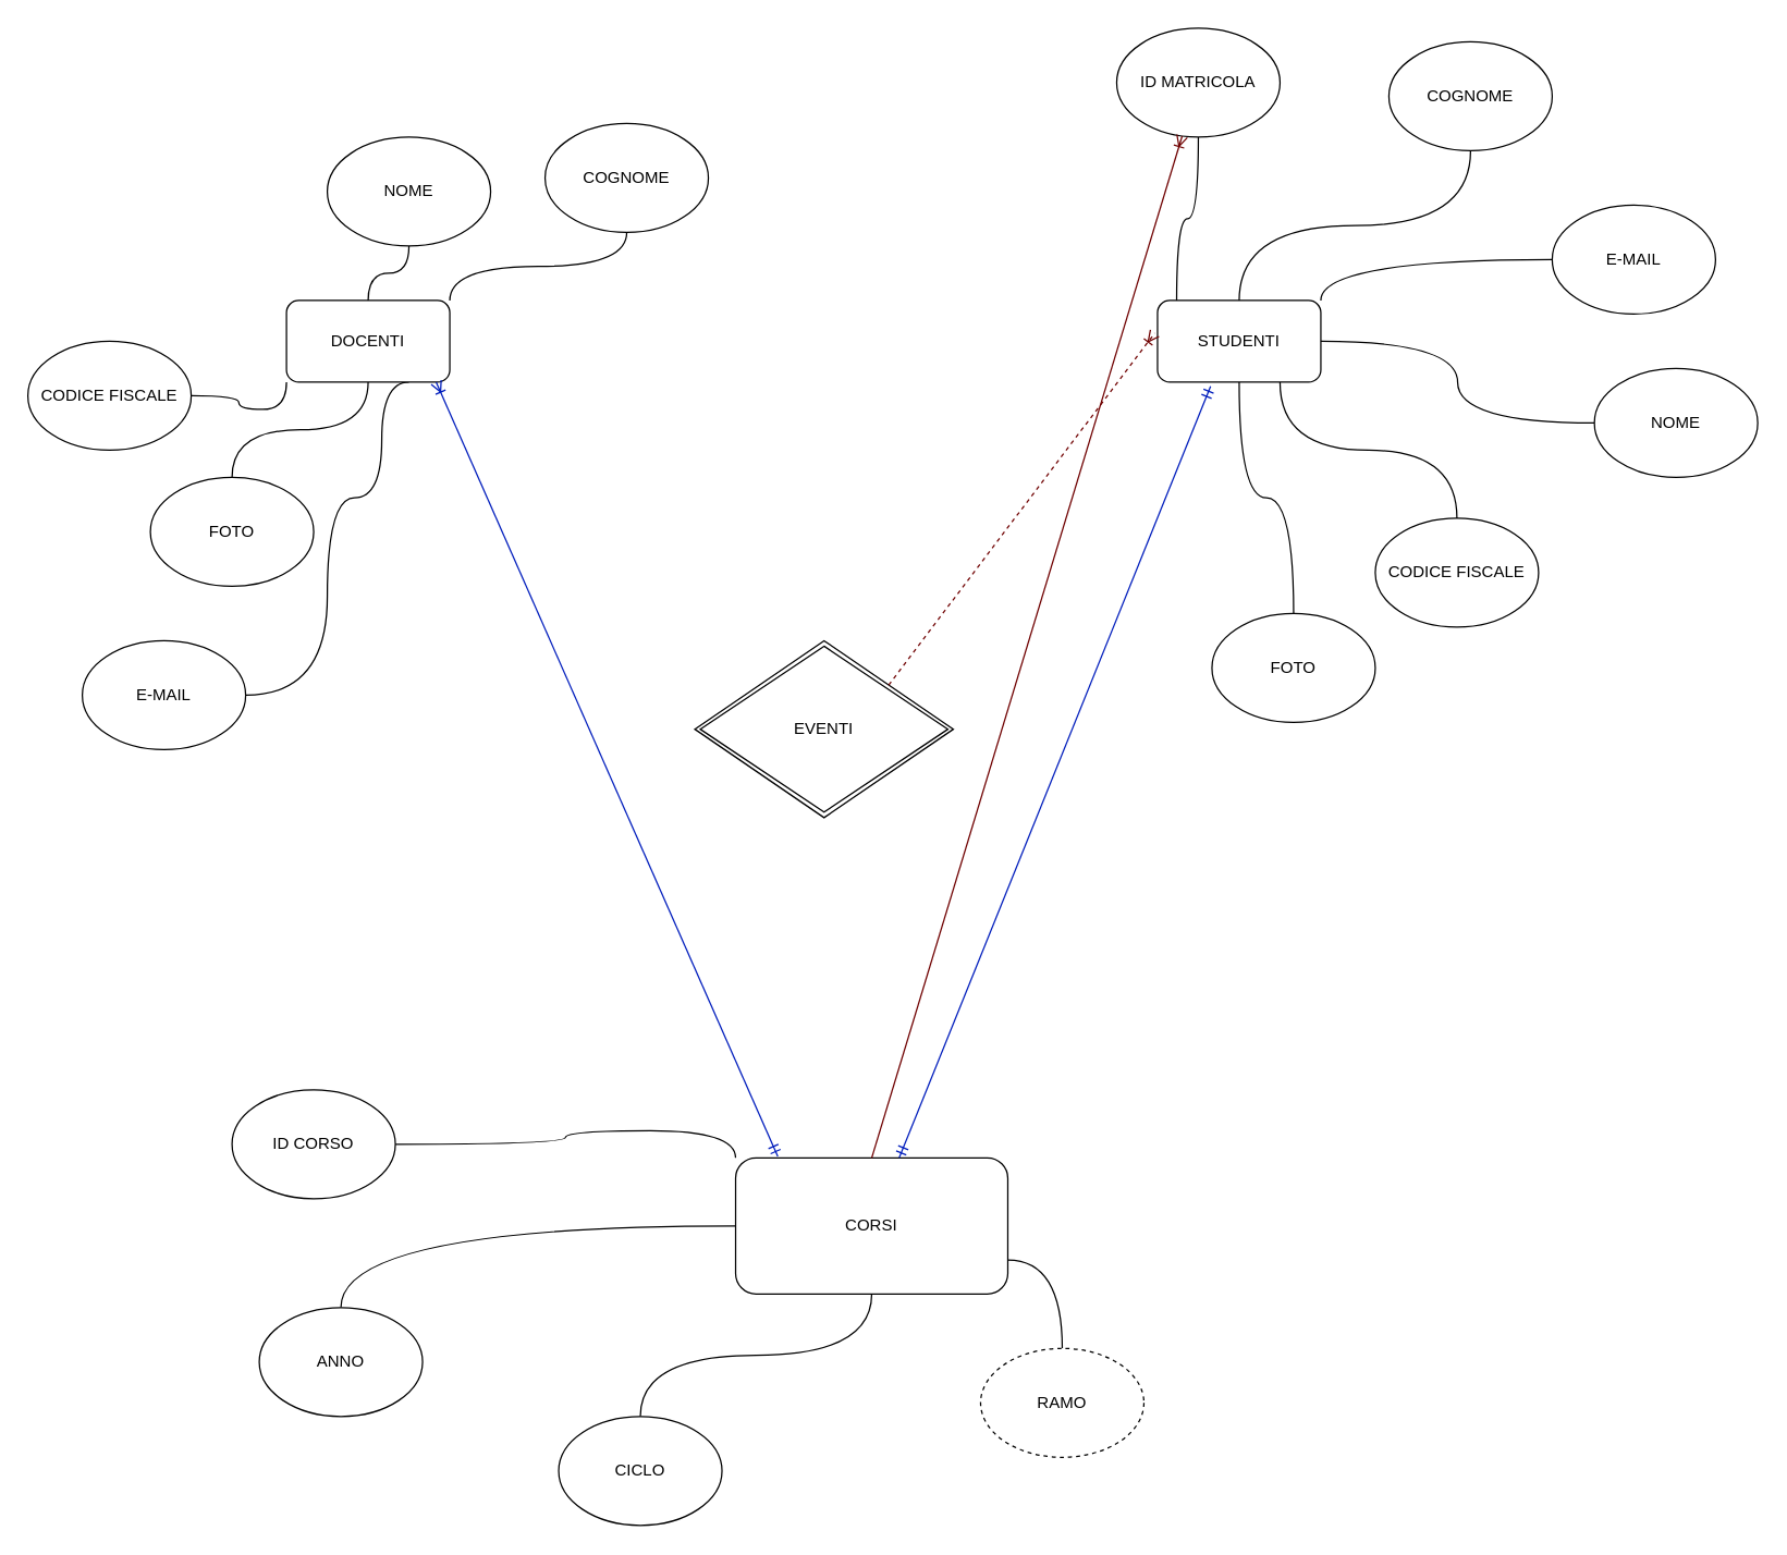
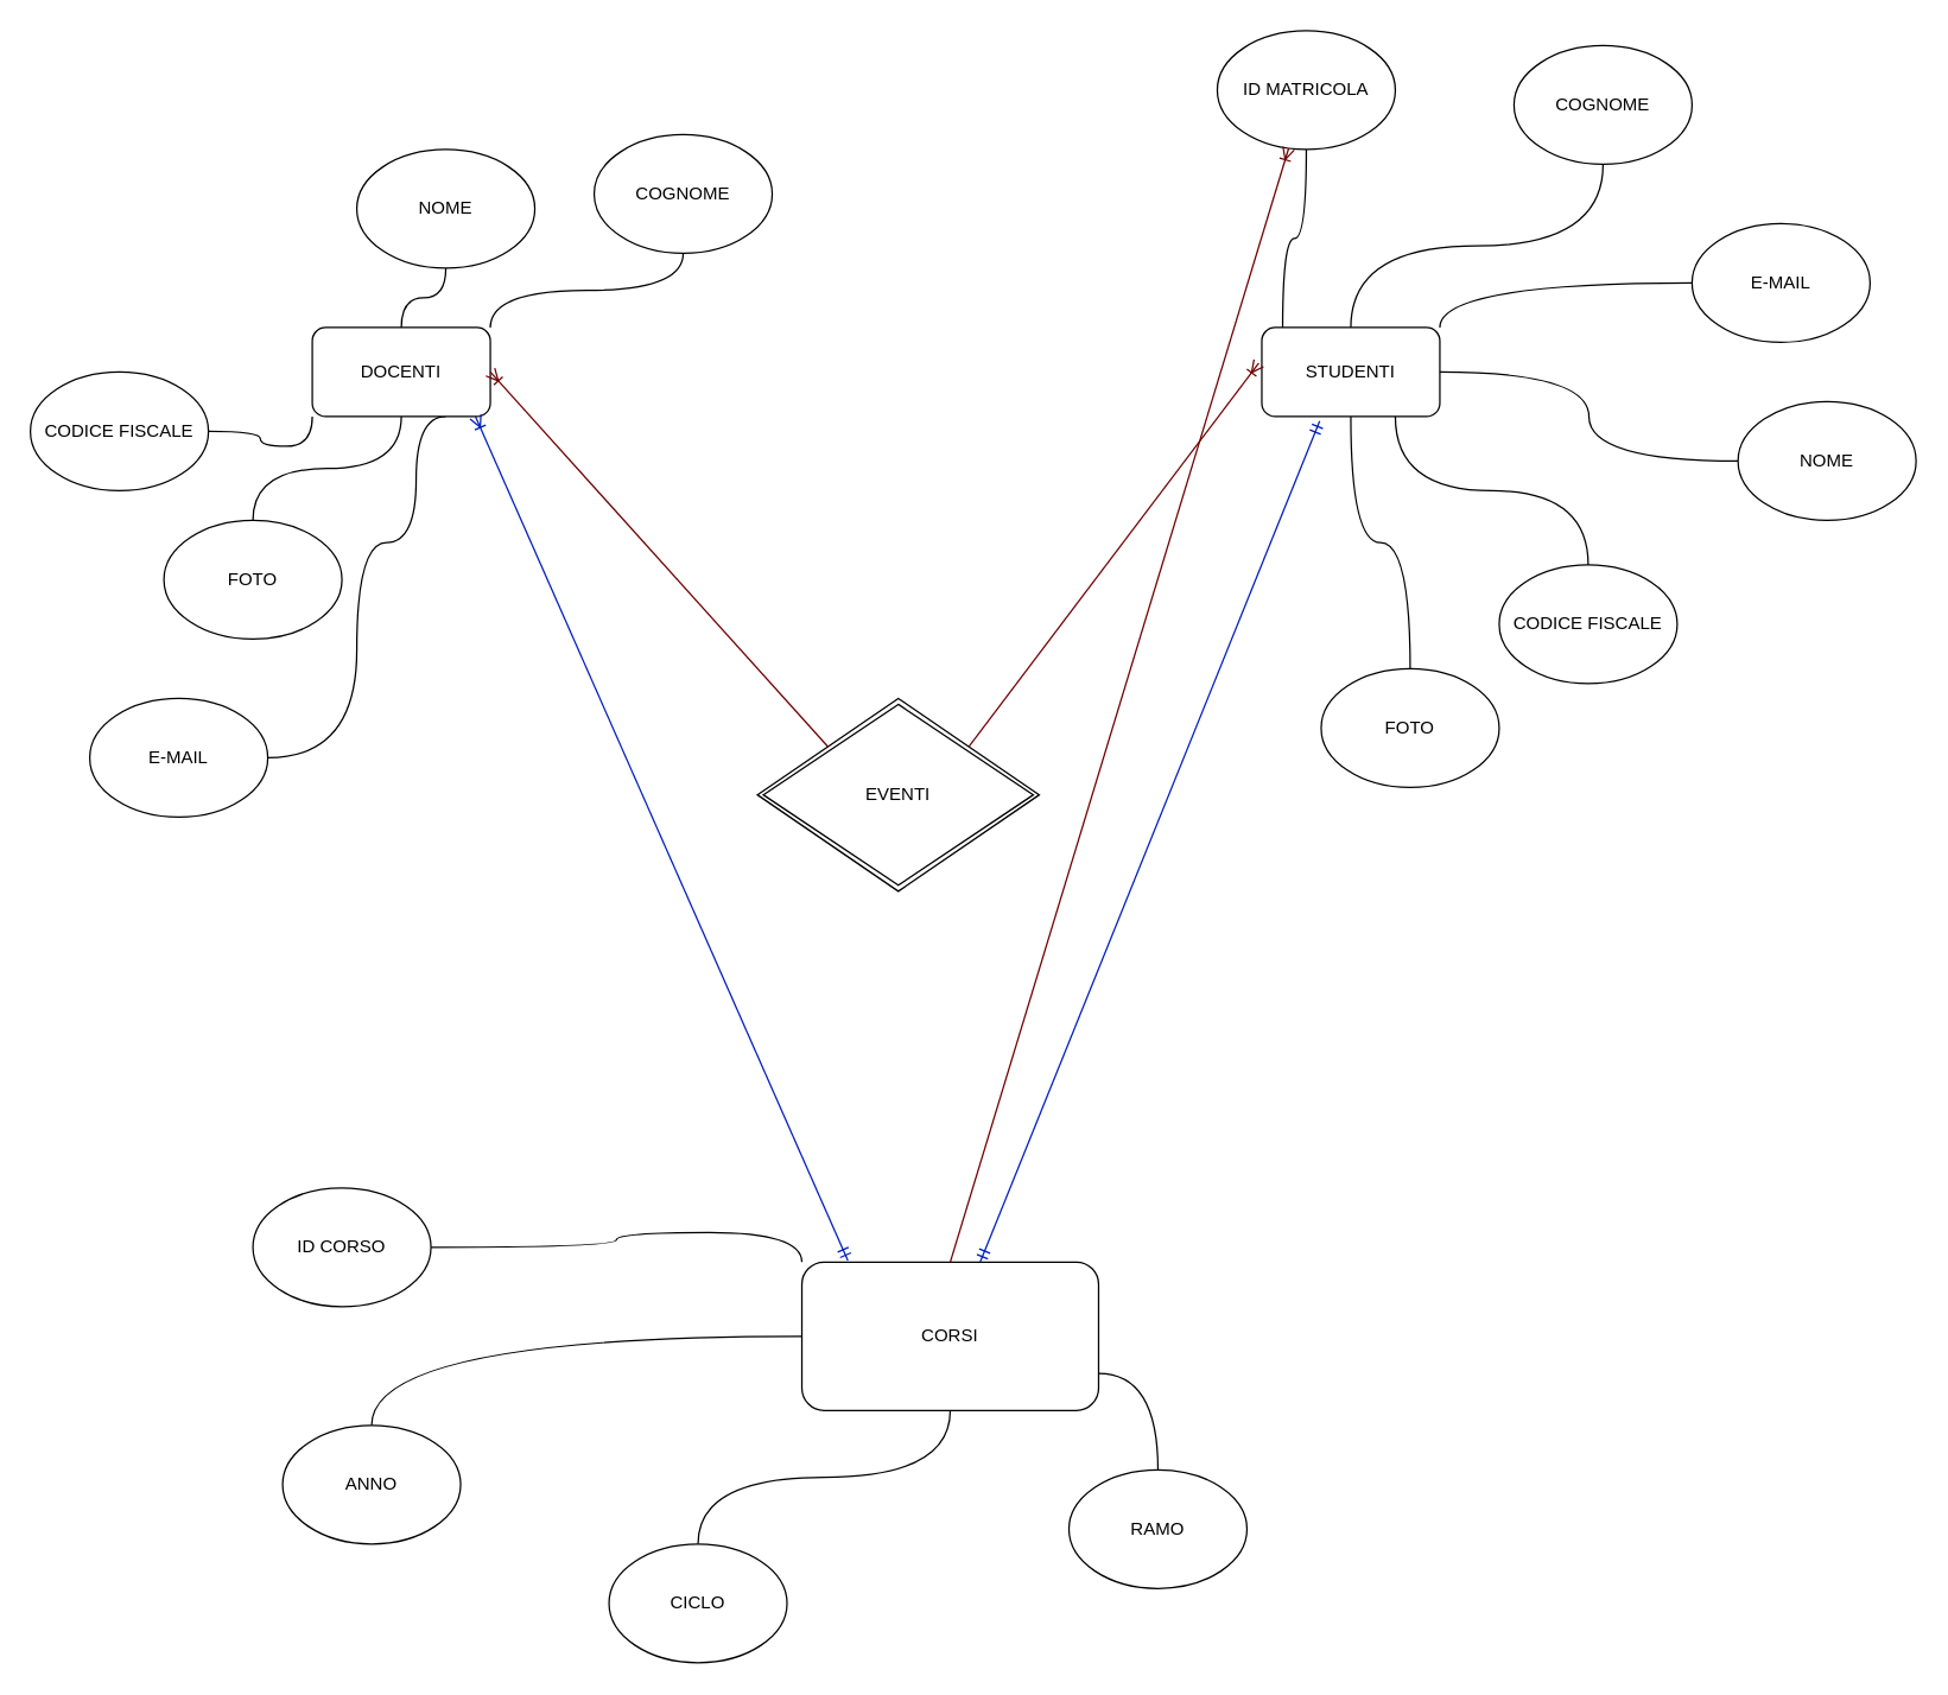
+ <mxCell id="39" value="" style="fontSize=12;html=1;endArrow=ERoneToMany;fillColor=#a20025;strokeColor=#6F0000;exitX=0;exitY=0;exitDx=0;exitDy=0;entryX=1;entryY=0.5;entryDx=0;entryDy=0;" edge="1" parent="1" source="37" target="7"><mxGeometry width="100" height="100" relative="1" as="geometry"><mxPoint x="455.5" y="430" as="sourcePoint" /><mxPoint x="380" y="270" as="targetPoint" /></mxGeometry></mxCell>
- <mxCell id="40" value="" style="fontSize=12;html=1;endArrow=ERoneToMany;entryX=-0.017;entryY=0.4;entryDx=0;entryDy=0;entryPerimeter=0;exitX=1;exitY=0;exitDx=0;exitDy=0;fillColor=#a20025;strokeColor=#6F0000;dashed=1;" edge="1" parent="1" source="37" target="18"><mxGeometry width="100" height="100" relative="1" as="geometry"><mxPoint x="561.01" y="459.01" as="sourcePoint" /><mxPoint x="590" y="290" as="targetPoint" /></mxGeometry></mxCell>
+ <mxCell id="40" value="" style="fontSize=12;html=1;endArrow=ERoneToMany;entryX=-0.017;entryY=0.4;entryDx=0;entryDy=0;entryPerimeter=0;exitX=1;exitY=0;exitDx=0;exitDy=0;fillColor=#a20025;strokeColor=#6F0000;" edge="1" parent="1" source="37" target="18"><mxGeometry width="100" height="100" relative="1" as="geometry"><mxPoint x="561.01" y="459.01" as="sourcePoint" /><mxPoint x="590" y="290" as="targetPoint" /></mxGeometry></mxCell>
- <mxCell id="33" value="RAMO" style="ellipse;whiteSpace=wrap;html=1;dashed=1;" vertex="1" parent="1"><mxGeometry x="720" y="990" width="120" height="80" as="geometry" /></mxCell>
+ <mxCell id="33" value="RAMO" style="ellipse;whiteSpace=wrap;html=1;" vertex="1" parent="1"><mxGeometry x="720" y="990" width="120" height="80" as="geometry" /></mxCell>
